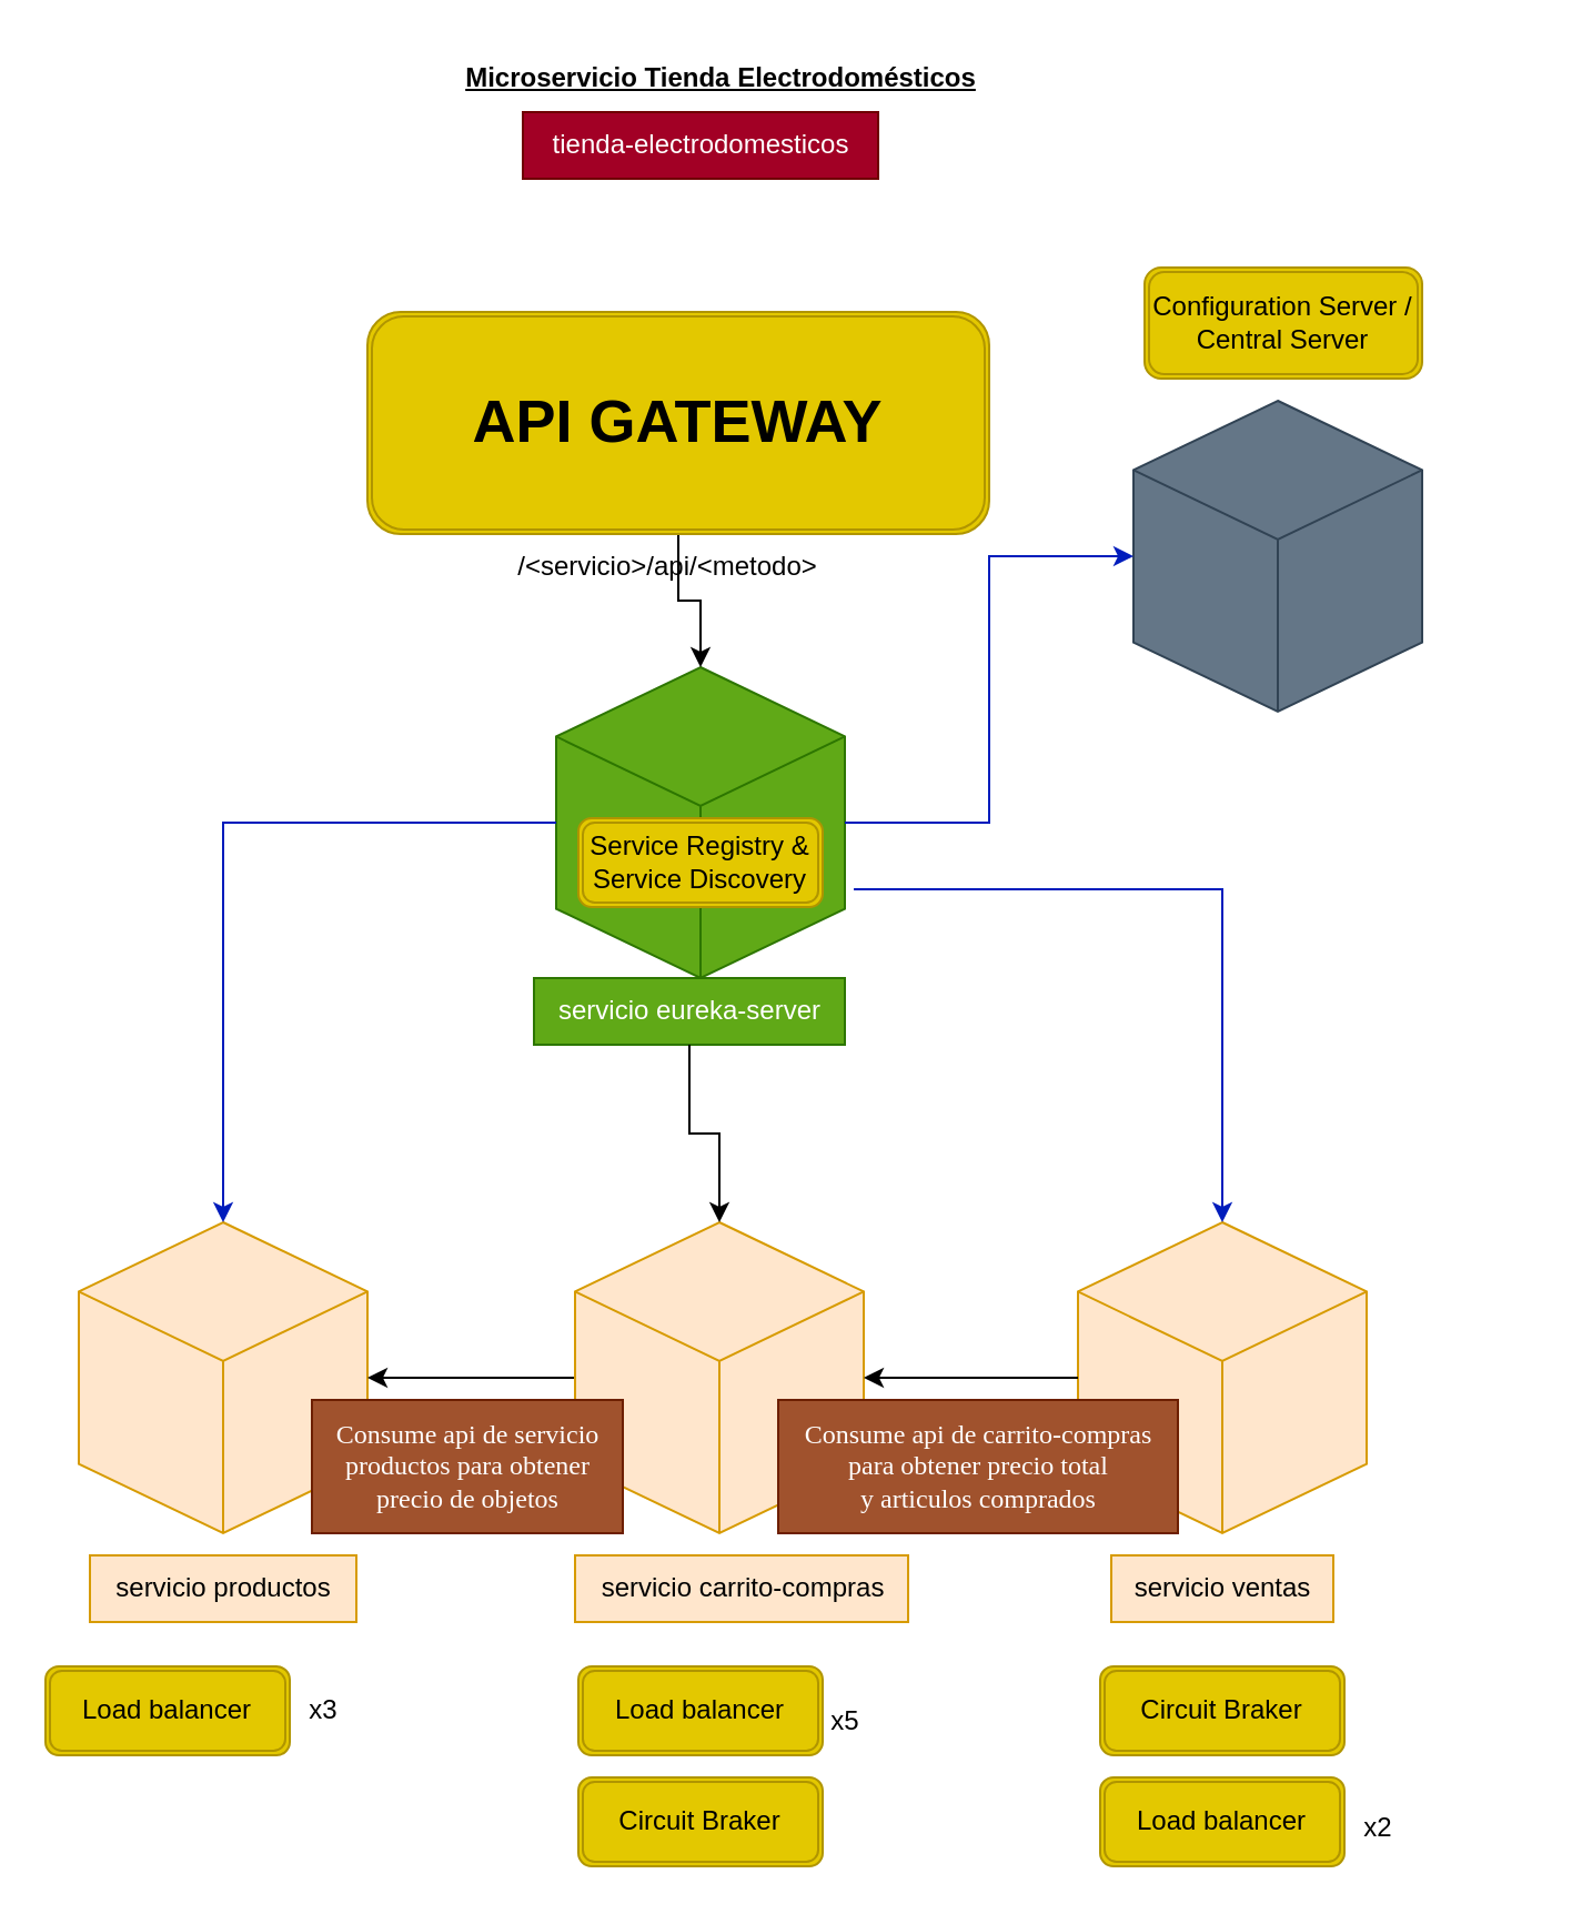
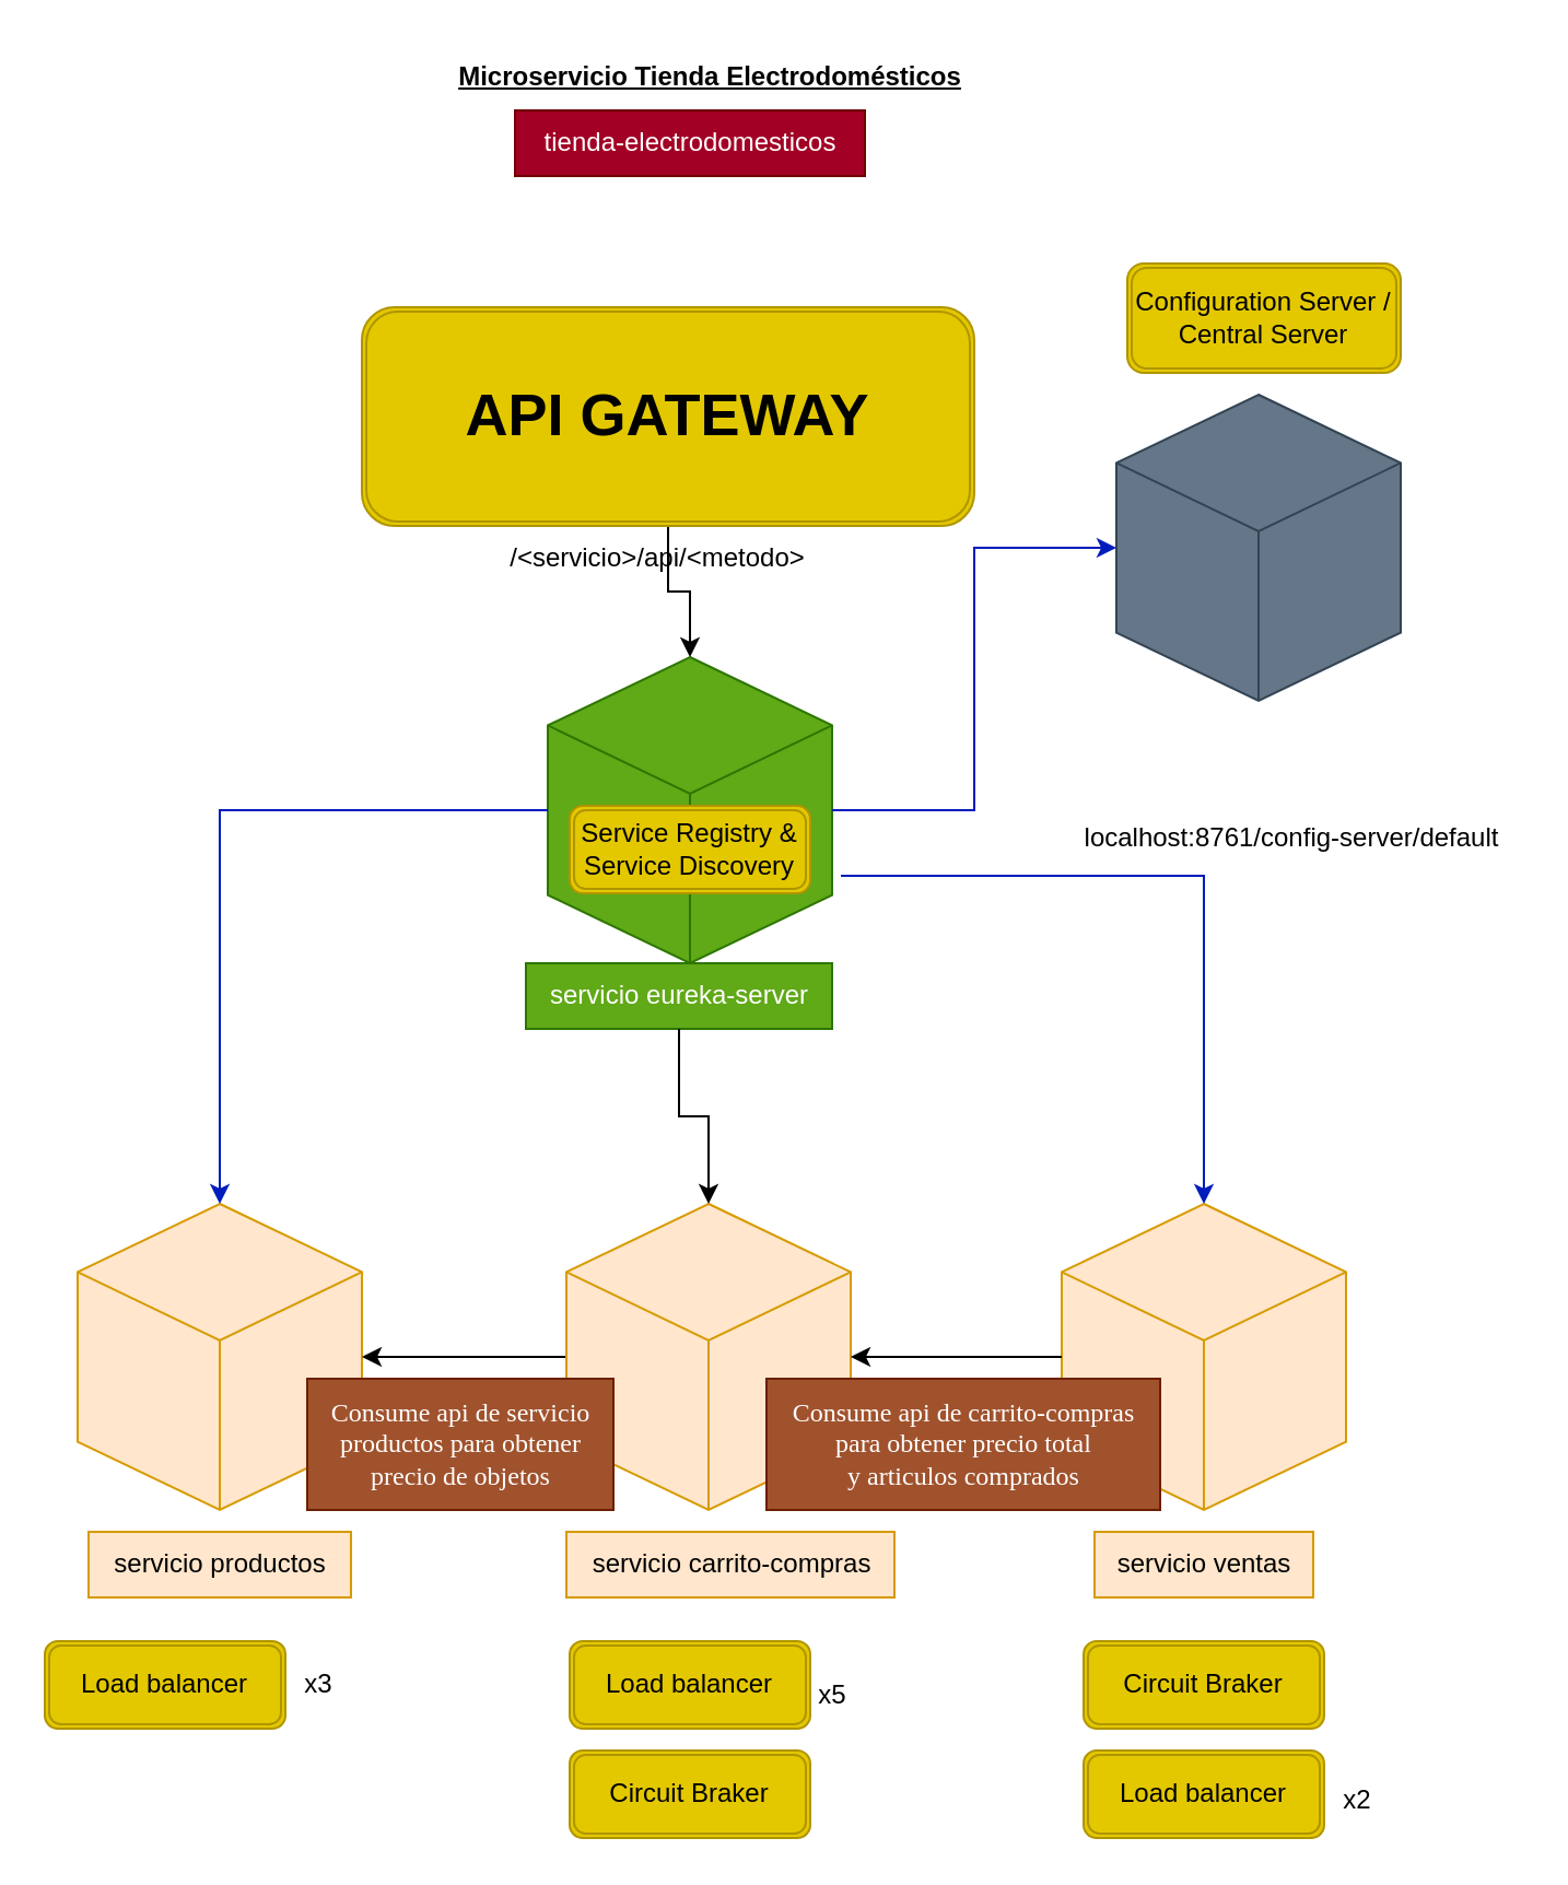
+ <mxCell id="14" value="localhost:8761/config-server/default" style="text;html=1;align=center;verticalAlign=middle;resizable=0;points=[];autosize=1;strokeColor=none;fillColor=none;" parent="1" vertex="1"><mxGeometry x="485" y="368" width="210" height="30" as="geometry" /></mxCell>
